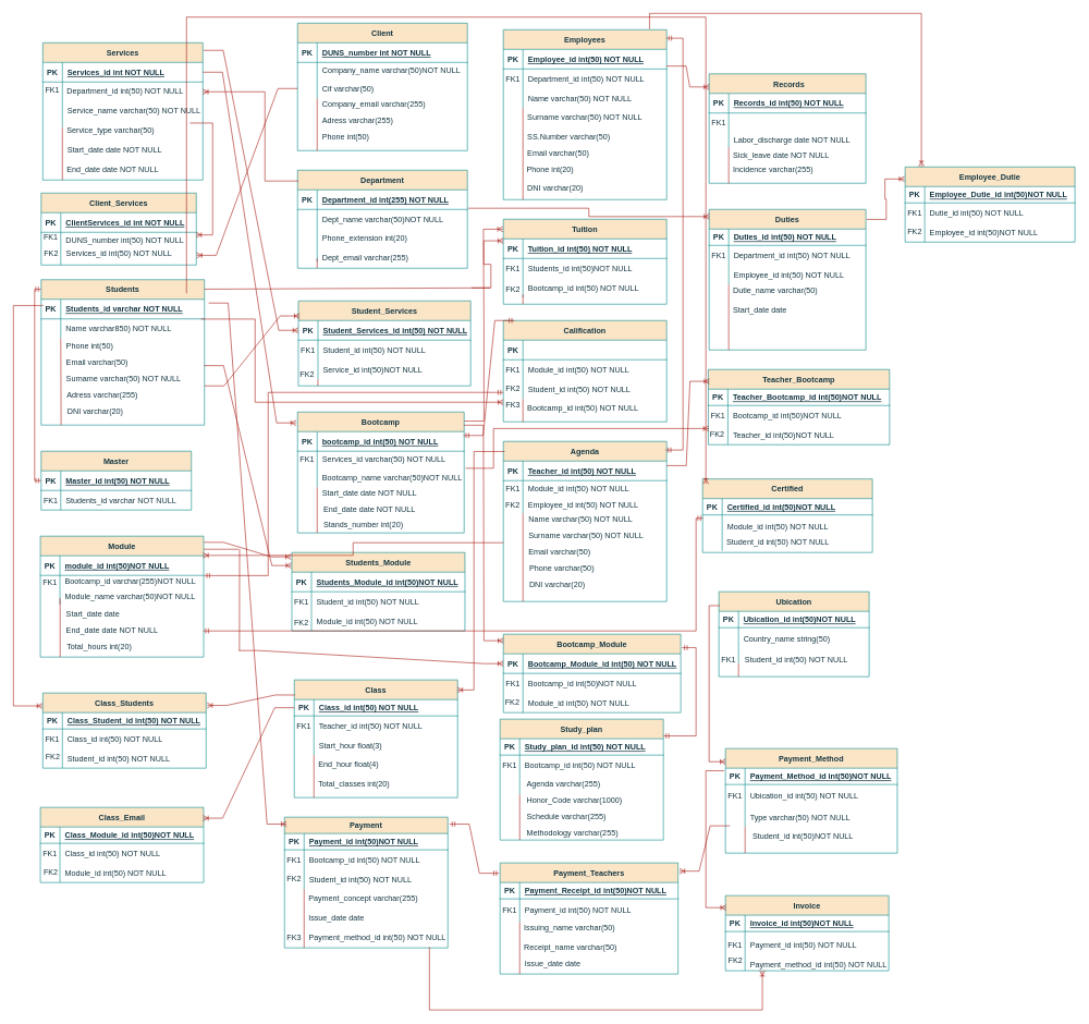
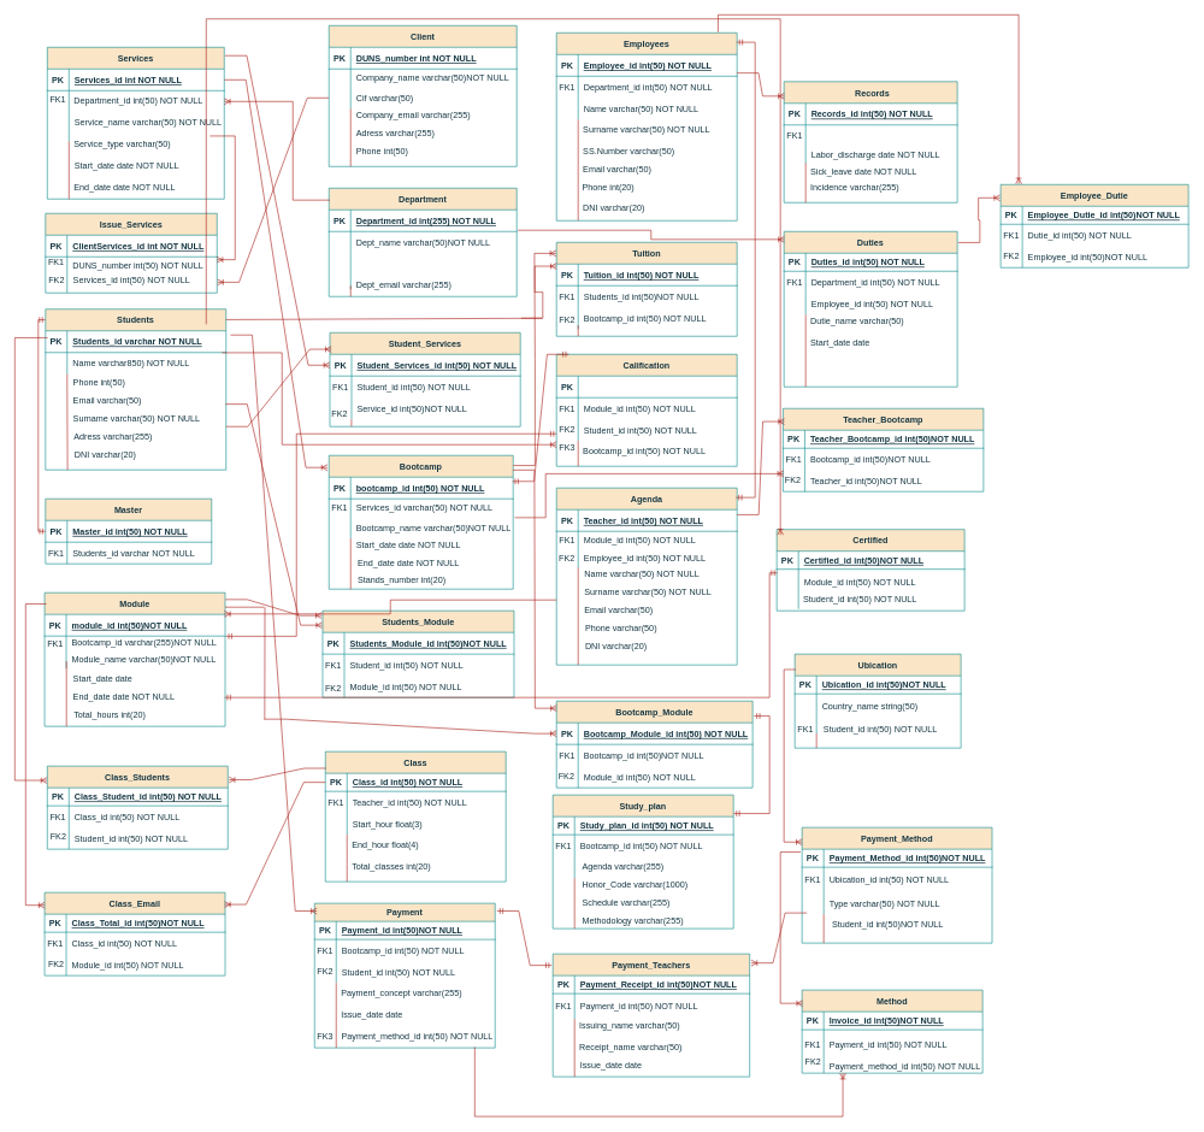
- <mxCell id="46" value="Client_Services" style="shape=table;startSize=30;container=1;collapsible=1;childLayout=tableLayout;fixedRows=1;rowLines=0;fontStyle=1;align=center;resizeLast=1;labelBackgroundColor=none;fillColor=#FAE5C7;strokeColor=#0F8B8D;fontColor=#143642;" parent="1" vertex="1"><mxGeometry x="62.5" y="295" width="237.5" height="110" as="geometry" /></mxCell>
+ <mxCell id="46" value="Issue_Services" style="shape=table;startSize=30;container=1;collapsible=1;childLayout=tableLayout;fixedRows=1;rowLines=0;fontStyle=1;align=center;resizeLast=1;labelBackgroundColor=none;fillColor=#FAE5C7;strokeColor=#0F8B8D;fontColor=#143642;" parent="1" vertex="1"><mxGeometry x="62.5" y="295" width="237.5" height="110" as="geometry" /></mxCell>
- <mxCell id="122" value="Phone_extension int(20)" style="text;strokeColor=none;align=left;fillColor=none;html=1;verticalAlign=middle;whiteSpace=wrap;rounded=0;labelBackgroundColor=none;fontColor=#143642;" parent="1" vertex="1"><mxGeometry x="491.25" y="350" width="220" height="30" as="geometry" /></mxCell>
- <mxCell id="320" value="" style="edgeStyle=elbowEdgeStyle;fontSize=12;html=1;endArrow=ERoneToMany;rounded=0;entryX=0.998;entryY=0.085;entryDx=0;entryDy=0;entryPerimeter=0;exitX=0.008;exitY=0.063;exitDx=0;exitDy=0;exitPerimeter=0;labelBackgroundColor=none;strokeColor=#A8201A;fontColor=default;" parent="1" source="217" target="197" edge="1"><mxGeometry width="100" height="100" relative="1" as="geometry"><mxPoint x="665" y="1215" as="sourcePoint" /><mxPoint x="765" y="1115" as="targetPoint" /><Array as="points"><mxPoint x="725" y="880" /></Array></mxGeometry></mxCell>
+ <mxCell id="323" value="" style="edgeStyle=elbowEdgeStyle;fontSize=12;html=1;endArrow=ERoneToMany;rounded=0;entryX=0.001;entryY=0.153;entryDx=0;entryDy=0;entryPerimeter=0;exitX=0.01;exitY=0.084;exitDx=0;exitDy=0;exitPerimeter=0;labelBackgroundColor=none;strokeColor=#A8201A;fontColor=default;" parent="1" source="67" target="207" edge="1"><mxGeometry width="100" height="100" relative="1" as="geometry"><mxPoint x="-60" y="1335" as="sourcePoint" /><mxPoint x="40" y="1235" as="targetPoint" /><Array as="points"><mxPoint x="35" y="1040" /></Array></mxGeometry></mxCell>
- <mxCell id="210" value="Class_Module_id int(50)NOT NULL" style="shape=partialRectangle;overflow=hidden;connectable=0;fillColor=none;top=0;left=0;bottom=0;right=0;align=left;spacingLeft=6;fontStyle=5;labelBackgroundColor=none;strokeColor=#0F8B8D;fontColor=#143642;" parent="208" vertex="1"><mxGeometry x="30" width="220" height="25" as="geometry"><mxRectangle width="220" height="25" as="alternateBounds" /></mxGeometry></mxCell>
+ <mxCell id="210" value="Class_Total_id int(50)NOT NULL" style="shape=partialRectangle;overflow=hidden;connectable=0;fillColor=none;top=0;left=0;bottom=0;right=0;align=left;spacingLeft=6;fontStyle=5;labelBackgroundColor=none;strokeColor=#0F8B8D;fontColor=#143642;" parent="208" vertex="1"><mxGeometry x="30" width="220" height="25" as="geometry"><mxRectangle width="220" height="25" as="alternateBounds" /></mxGeometry></mxCell>
- <mxCell id="373" value="Invoice" style="shape=table;startSize=30;container=1;collapsible=1;childLayout=tableLayout;fixedRows=1;rowLines=0;fontStyle=1;align=center;resizeLast=1;labelBackgroundColor=none;fillColor=#FAE5C7;strokeColor=#0F8B8D;fontColor=#143642;" parent="1" vertex="1"><mxGeometry x="1110" y="1370" width="250" height="115" as="geometry" /></mxCell>
+ <mxCell id="373" value="Method" style="shape=table;startSize=30;container=1;collapsible=1;childLayout=tableLayout;fixedRows=1;rowLines=0;fontStyle=1;align=center;resizeLast=1;labelBackgroundColor=none;fillColor=#FAE5C7;strokeColor=#0F8B8D;fontColor=#143642;" parent="1" vertex="1"><mxGeometry x="1110" y="1370" width="250" height="115" as="geometry" /></mxCell>
